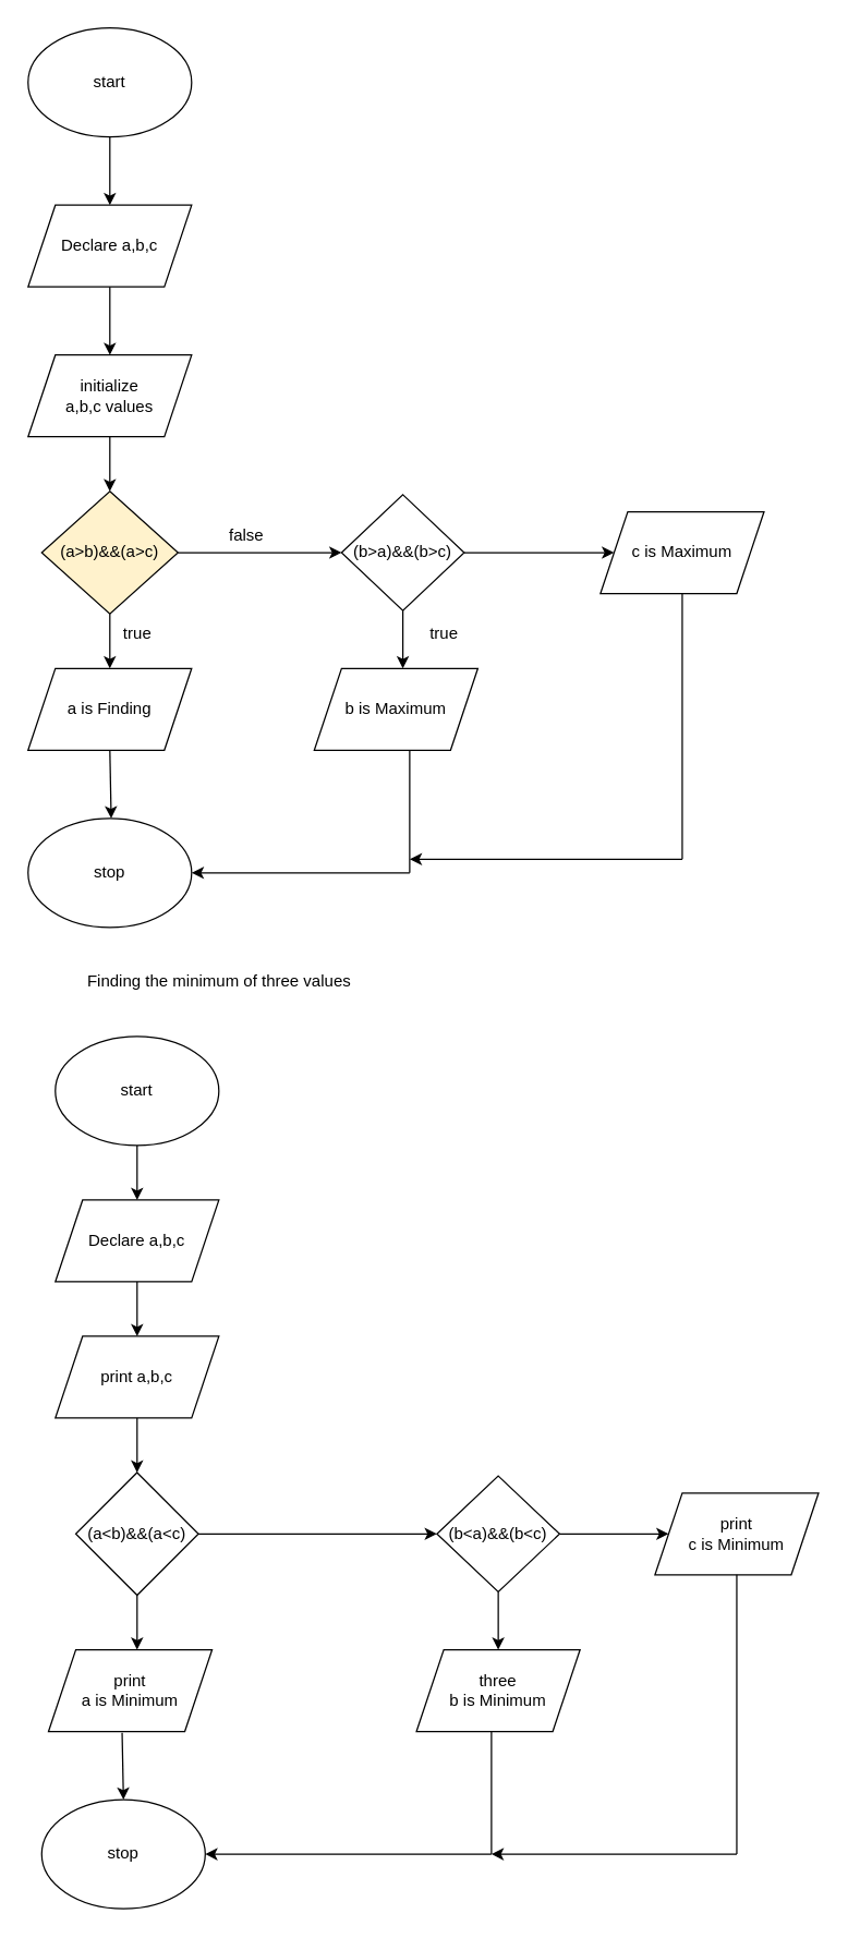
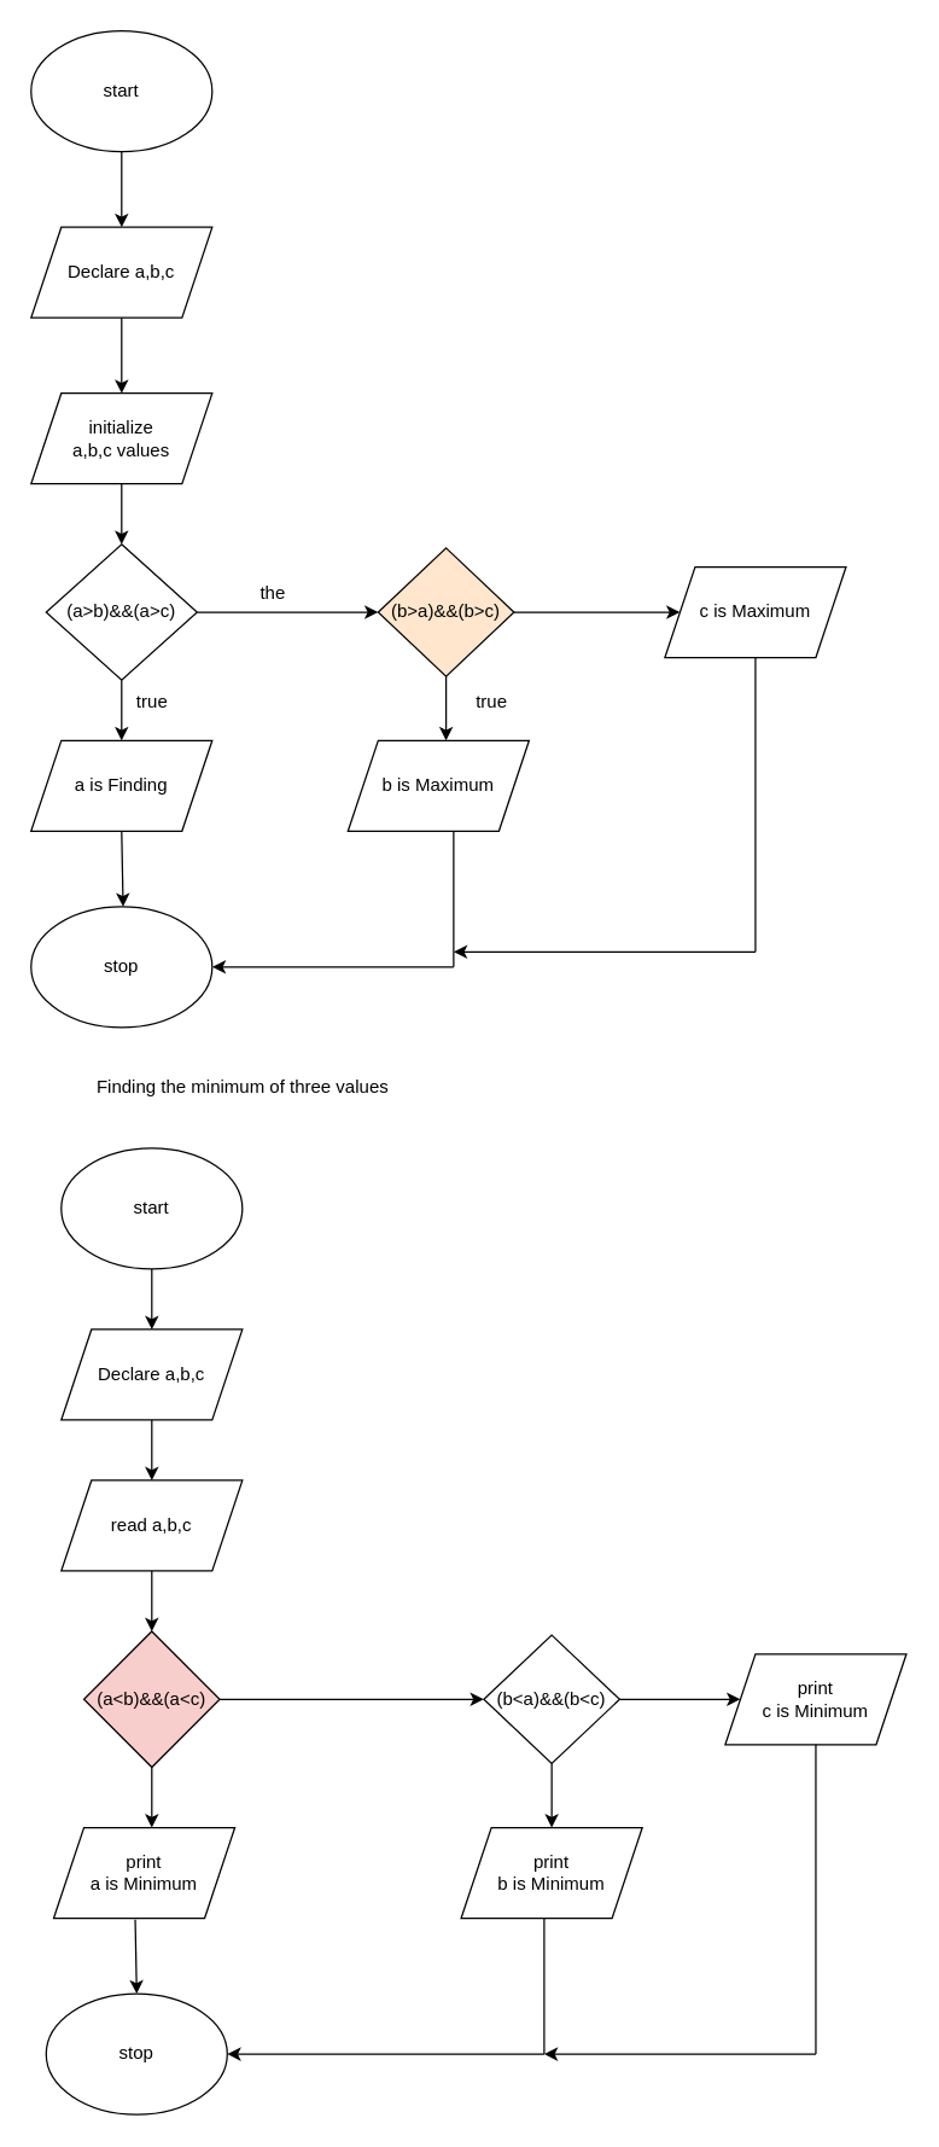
- <mxCell id="14" value="false" style="text;html=1;align=center;verticalAlign=middle;resizable=0;points=[];autosize=1;strokeColor=none;fillColor=none;" vertex="1" parent="1"><mxGeometry x="155" y="378" width="50" height="30" as="geometry" /></mxCell>
+ <mxCell id="14" value="the" style="text;html=1;align=center;verticalAlign=middle;resizable=0;points=[];autosize=1;strokeColor=none;fillColor=none;" vertex="1" parent="1"><mxGeometry x="155" y="378" width="50" height="30" as="geometry" /></mxCell>
- <mxCell id="8" value="(a&amp;gt;b)&amp;amp;&amp;amp;(a&amp;gt;c)" style="rhombus;whiteSpace=wrap;html=1;fillColor=#fff2cc;" vertex="1" parent="1"><mxGeometry x="30" y="360" width="100" height="90" as="geometry" /></mxCell>
+ <mxCell id="8" value="(a&amp;gt;b)&amp;amp;&amp;amp;(a&amp;gt;c)" style="rhombus;whiteSpace=wrap;html=1;" vertex="1" parent="1"><mxGeometry x="30" y="360" width="100" height="90" as="geometry" /></mxCell>
- <mxCell id="13" value="(b&amp;gt;a)&amp;amp;&amp;amp;(b&amp;gt;c)" style="rhombus;whiteSpace=wrap;html=1;" vertex="1" parent="1"><mxGeometry x="250" y="362.5" width="90" height="85" as="geometry" /></mxCell>
+ <mxCell id="13" value="(b&amp;gt;a)&amp;amp;&amp;amp;(b&amp;gt;c)" style="rhombus;whiteSpace=wrap;html=1;fillColor=#ffe6cc;" vertex="1" parent="1"><mxGeometry x="250" y="362.5" width="90" height="85" as="geometry" /></mxCell>
- <mxCell id="27" value="print a,b,c" style="shape=parallelogram;perimeter=parallelogramPerimeter;whiteSpace=wrap;html=1;fixedSize=1;" vertex="1" parent="1"><mxGeometry x="40" y="980" width="120" height="60" as="geometry" /></mxCell>
+ <mxCell id="27" value="read a,b,c" style="shape=parallelogram;perimeter=parallelogramPerimeter;whiteSpace=wrap;html=1;fixedSize=1;" vertex="1" parent="1"><mxGeometry x="40" y="980" width="120" height="60" as="geometry" /></mxCell>
- <mxCell id="29" value="(a&amp;lt;b)&amp;amp;&amp;amp;(a&amp;lt;c)" style="rhombus;whiteSpace=wrap;html=1;" vertex="1" parent="1"><mxGeometry x="55" y="1080" width="90" height="90" as="geometry" /></mxCell>
+ <mxCell id="29" value="(a&amp;lt;b)&amp;amp;&amp;amp;(a&amp;lt;c)" style="rhombus;whiteSpace=wrap;html=1;fillColor=#f8cecc;" vertex="1" parent="1"><mxGeometry x="55" y="1080" width="90" height="90" as="geometry" /></mxCell>
- <mxCell id="35" value="three&lt;br&gt;b is Minimum" style="shape=parallelogram;perimeter=parallelogramPerimeter;whiteSpace=wrap;html=1;fixedSize=1;" vertex="1" parent="1"><mxGeometry x="305" y="1210" width="120" height="60" as="geometry" /></mxCell>
+ <mxCell id="35" value="print&lt;br&gt;b is Minimum" style="shape=parallelogram;perimeter=parallelogramPerimeter;whiteSpace=wrap;html=1;fixedSize=1;" vertex="1" parent="1"><mxGeometry x="305" y="1210" width="120" height="60" as="geometry" /></mxCell>
